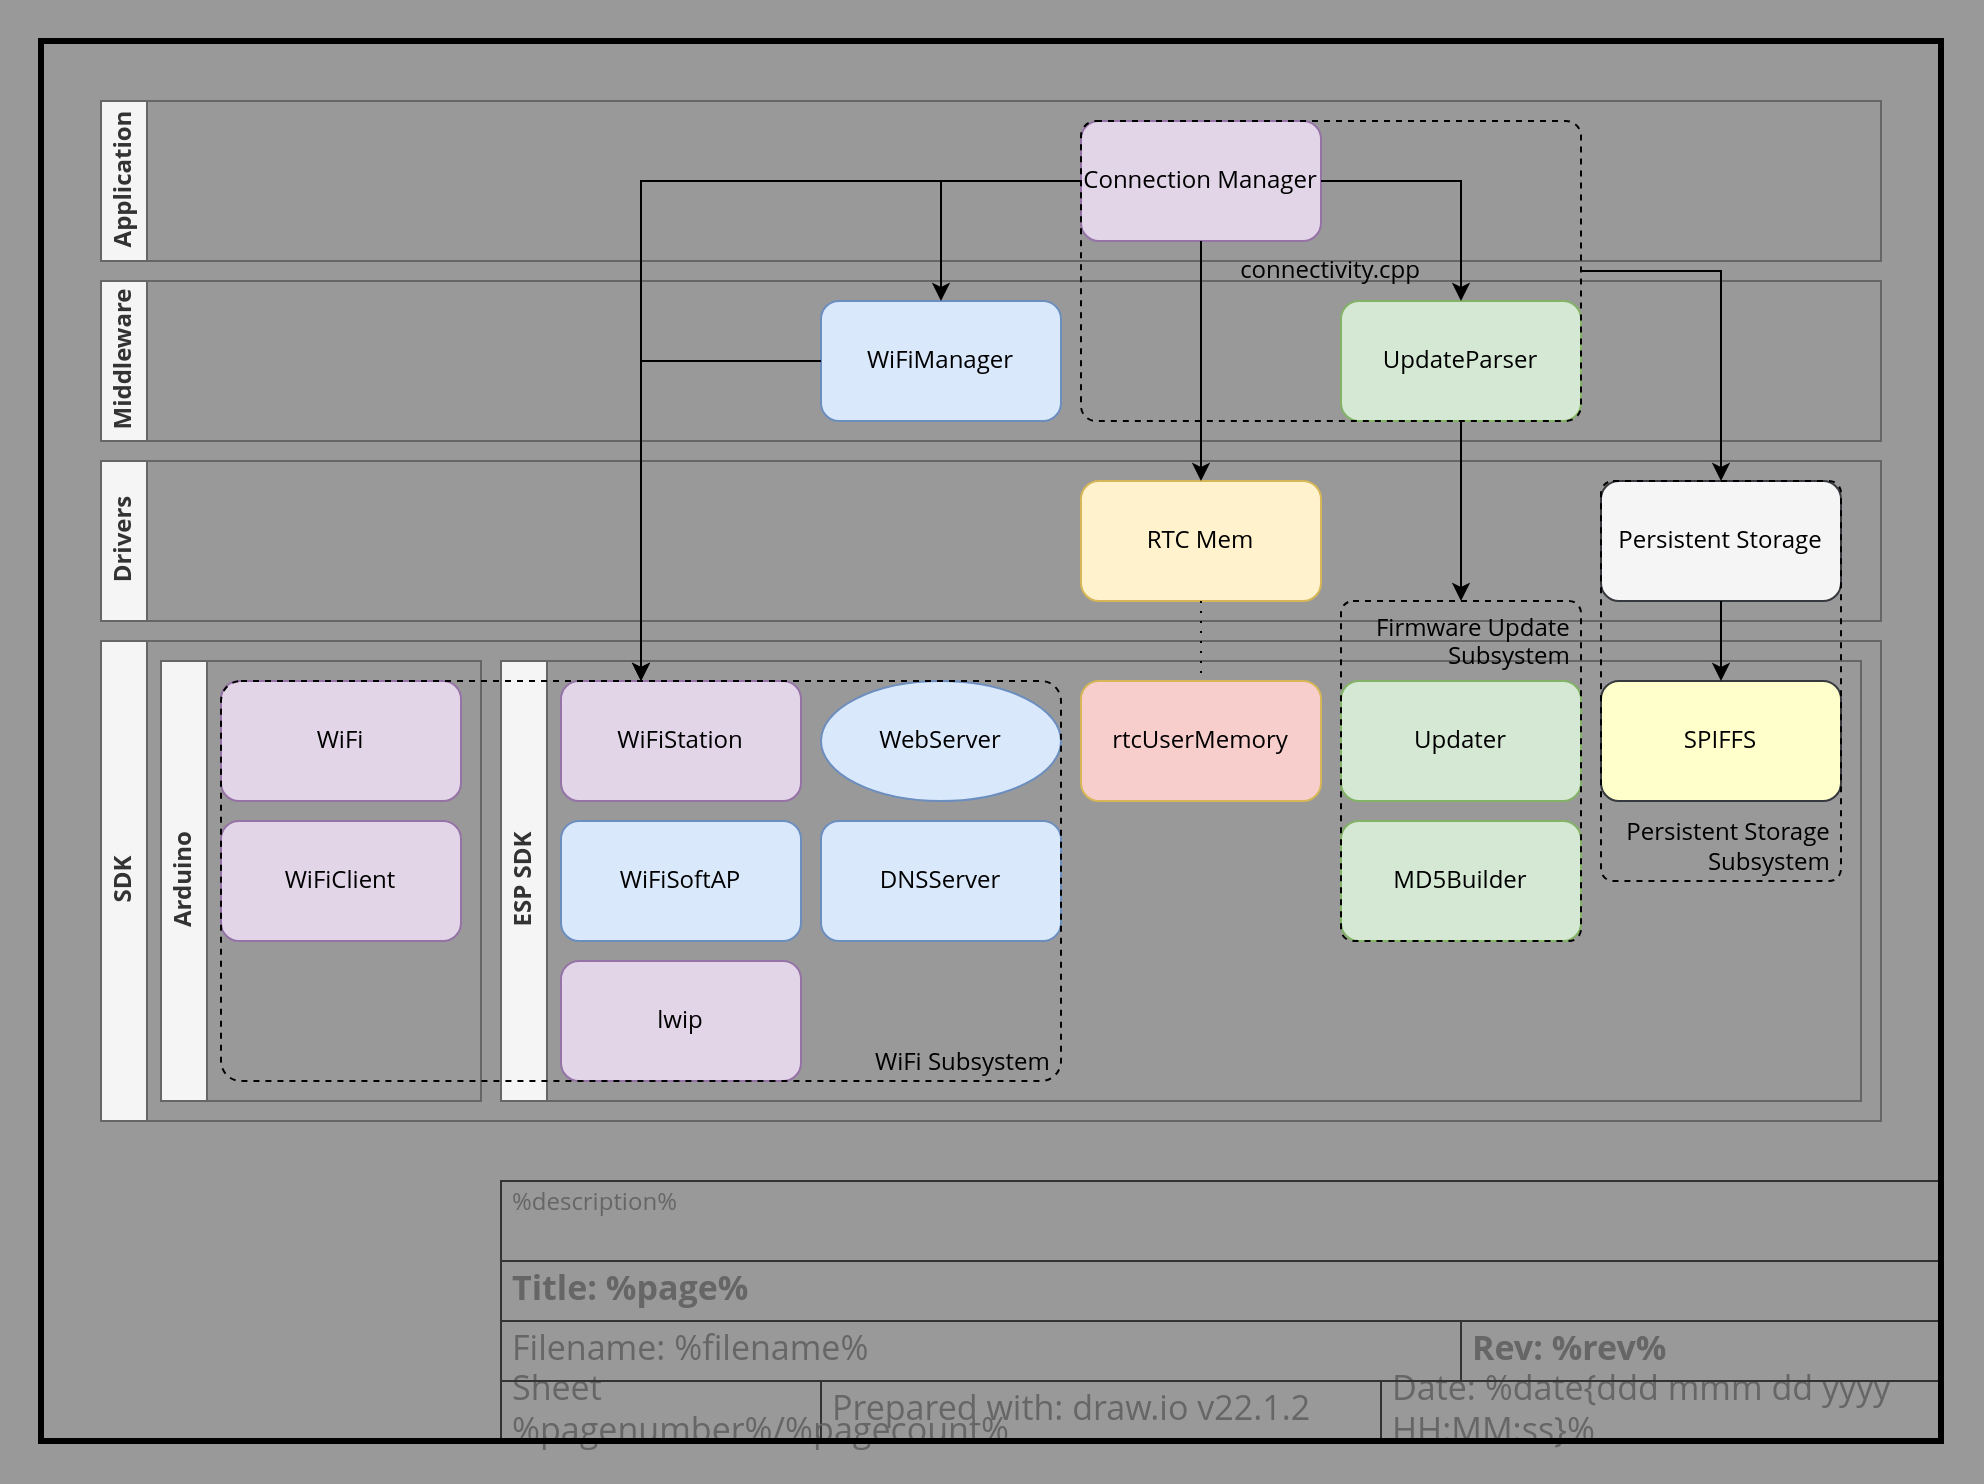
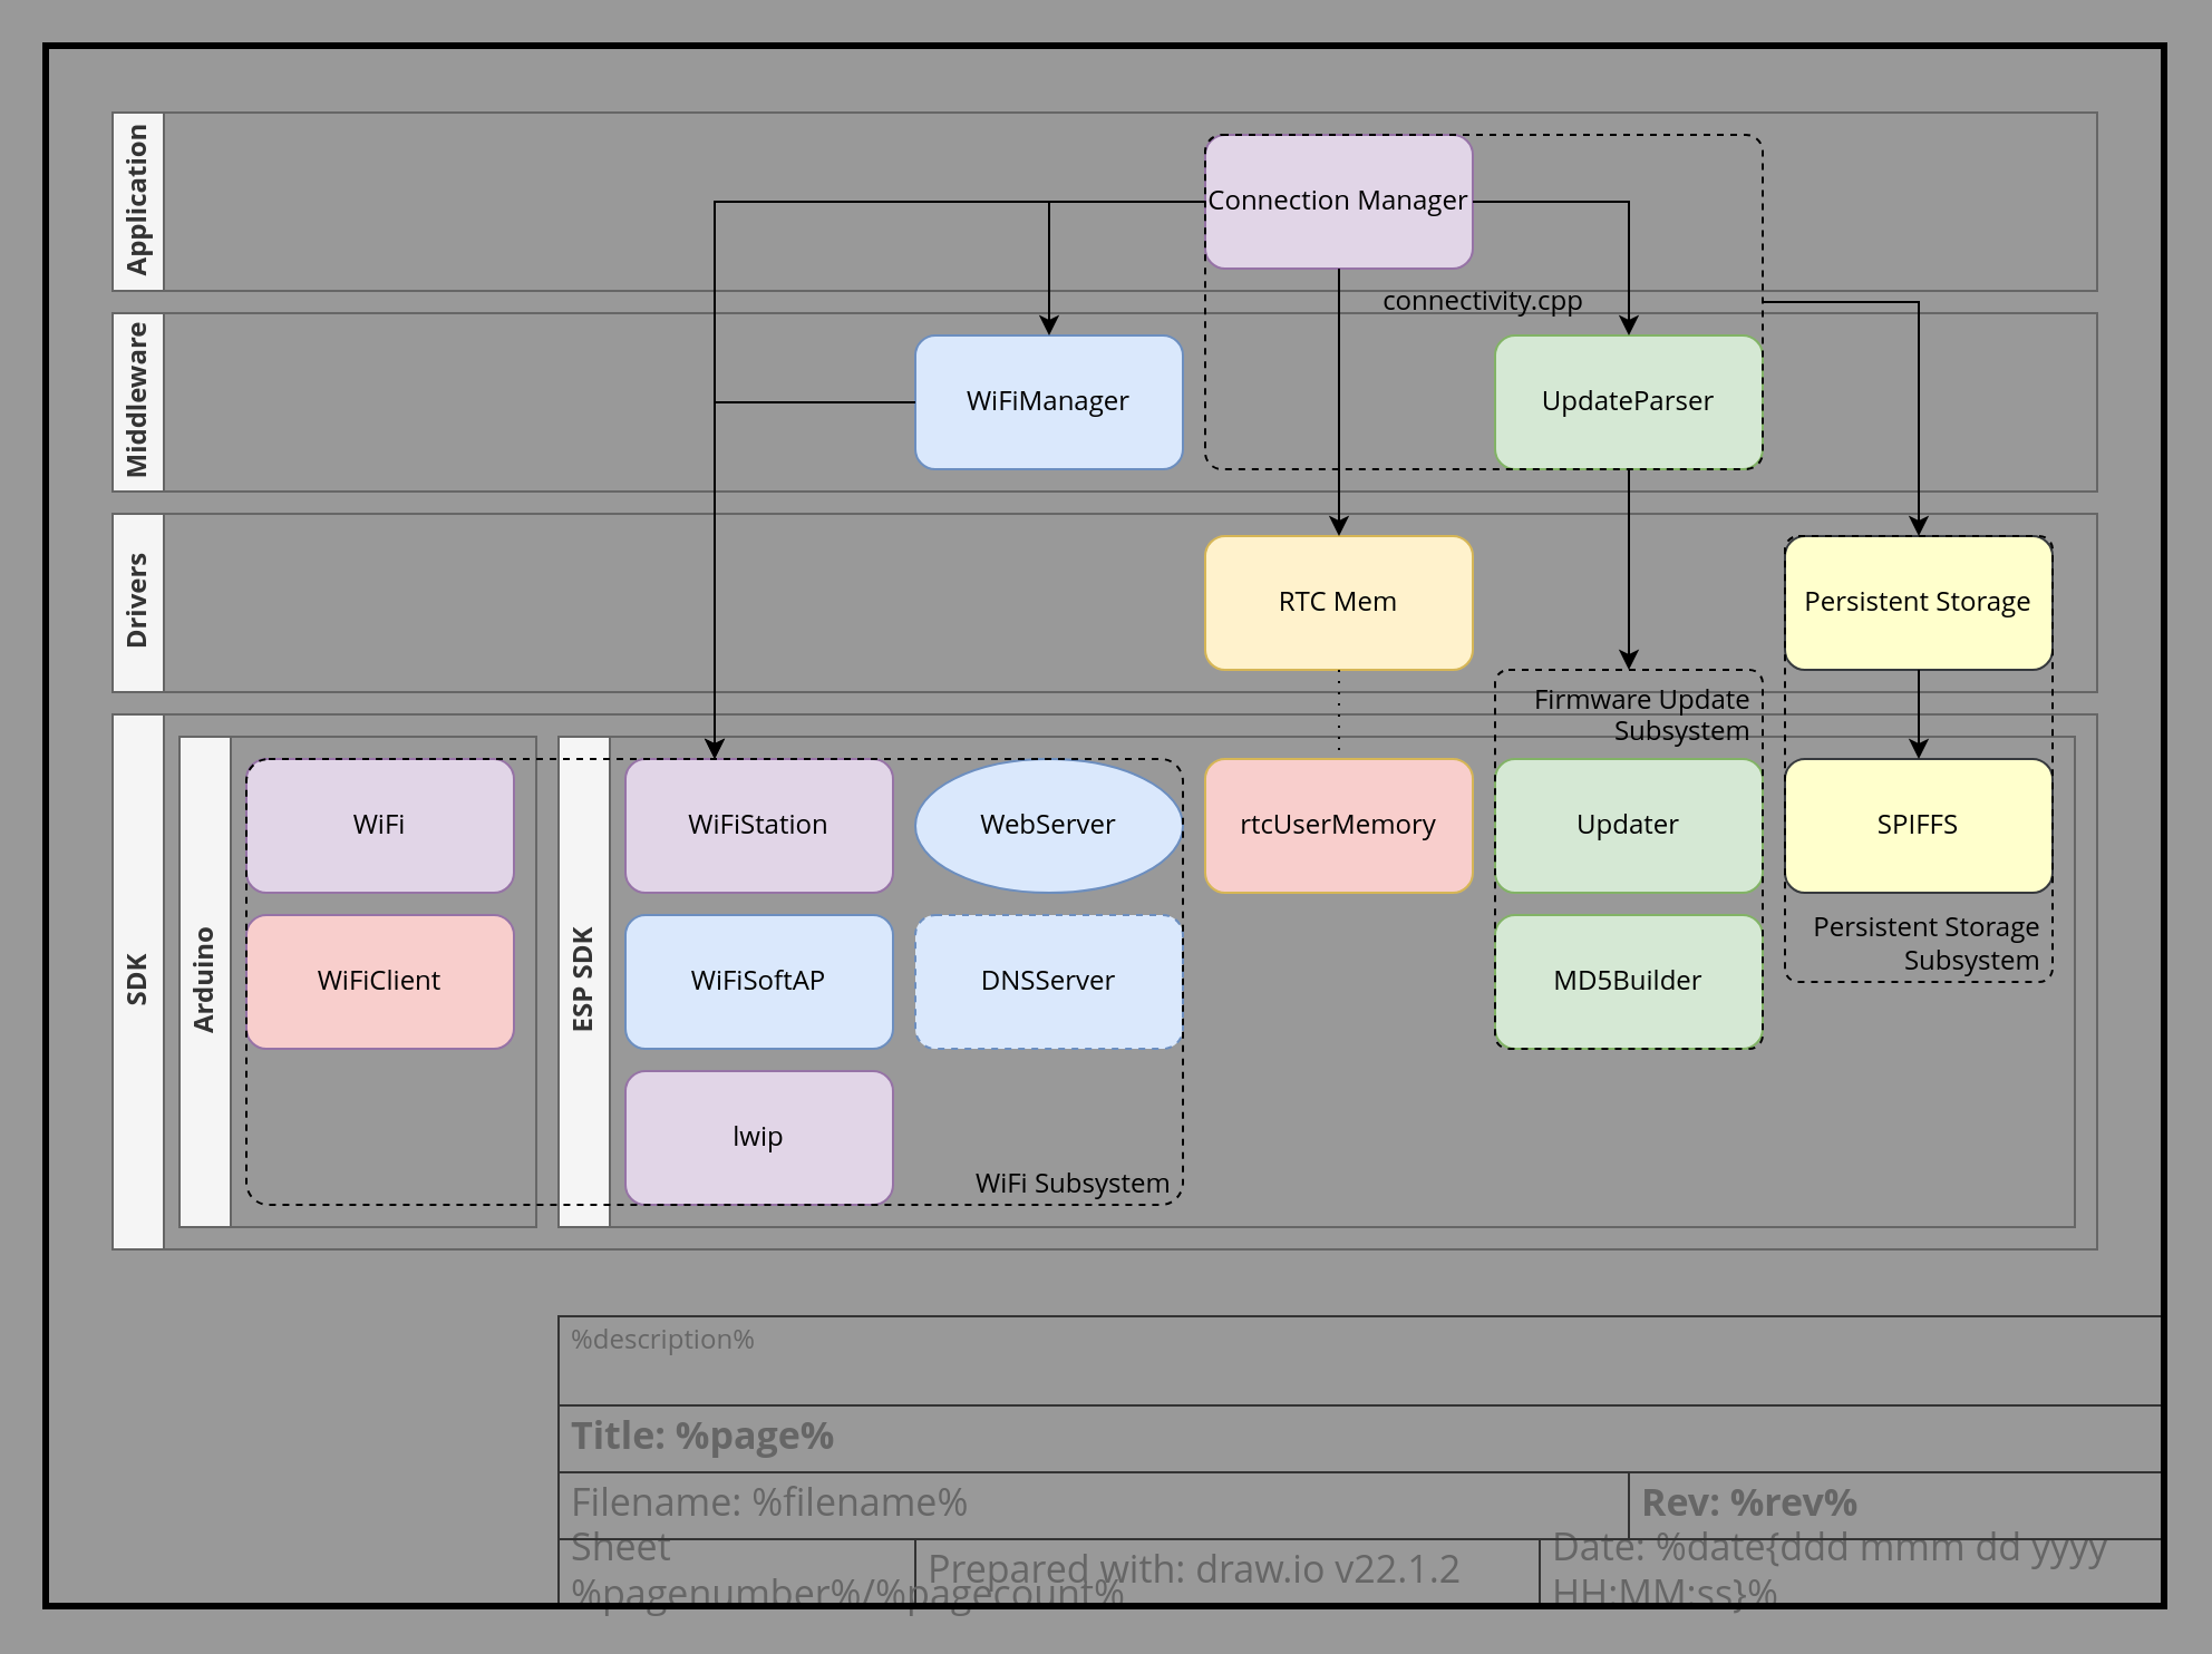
- <mxCell id="27" value="Persistent Storage" style="rounded=1;whiteSpace=wrap;html=1;fontFamily=Open Sans;fillColor=#f5f5f5;strokeColor=#36393d;" parent="26" vertex="1"><mxGeometry x="750" y="10" width="120" height="60" as="geometry" /></mxCell>
+ <mxCell id="27" value="Persistent Storage" style="rounded=1;whiteSpace=wrap;html=1;fontFamily=Open Sans;fillColor=#FFFFCC;strokeColor=#36393d;" parent="26" vertex="1"><mxGeometry x="750" y="10" width="120" height="60" as="geometry" /></mxCell>
- <mxCell id="25" value="WiFiClient" style="rounded=1;whiteSpace=wrap;html=1;fontFamily=Open Sans;fillColor=#e1d5e7;strokeColor=#9673a6;" parent="23" vertex="1"><mxGeometry x="30" y="80" width="120" height="60" as="geometry" /></mxCell>
+ <mxCell id="25" value="WiFiClient" style="rounded=1;whiteSpace=wrap;html=1;fontFamily=Open Sans;fillColor=#f8cecc;strokeColor=#9673a6;" parent="23" vertex="1"><mxGeometry x="30" y="80" width="120" height="60" as="geometry" /></mxCell>
- <mxCell id="21" value="DNSServer" style="rounded=1;whiteSpace=wrap;html=1;fontFamily=Open Sans;fillColor=#dae8fc;strokeColor=#6c8ebf;" vertex="1" parent="13"><mxGeometry x="160" y="80" width="120" height="60" as="geometry" /></mxCell>
+ <mxCell id="21" value="DNSServer" style="rounded=1;whiteSpace=wrap;html=1;fontFamily=Open Sans;fillColor=#dae8fc;strokeColor=#6c8ebf;dashed=1;" vertex="1" parent="13"><mxGeometry x="160" y="80" width="120" height="60" as="geometry" /></mxCell>
